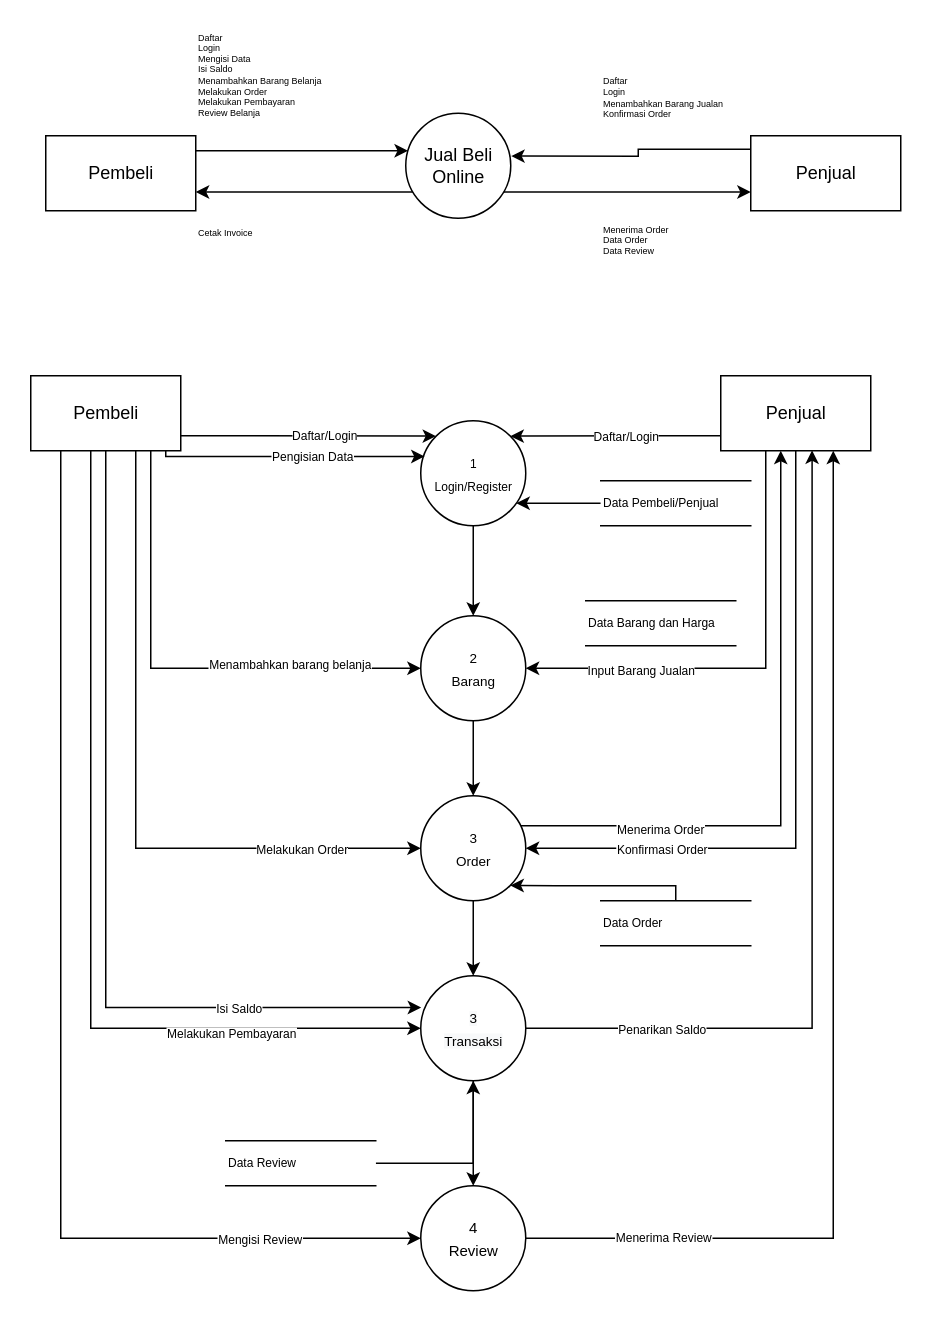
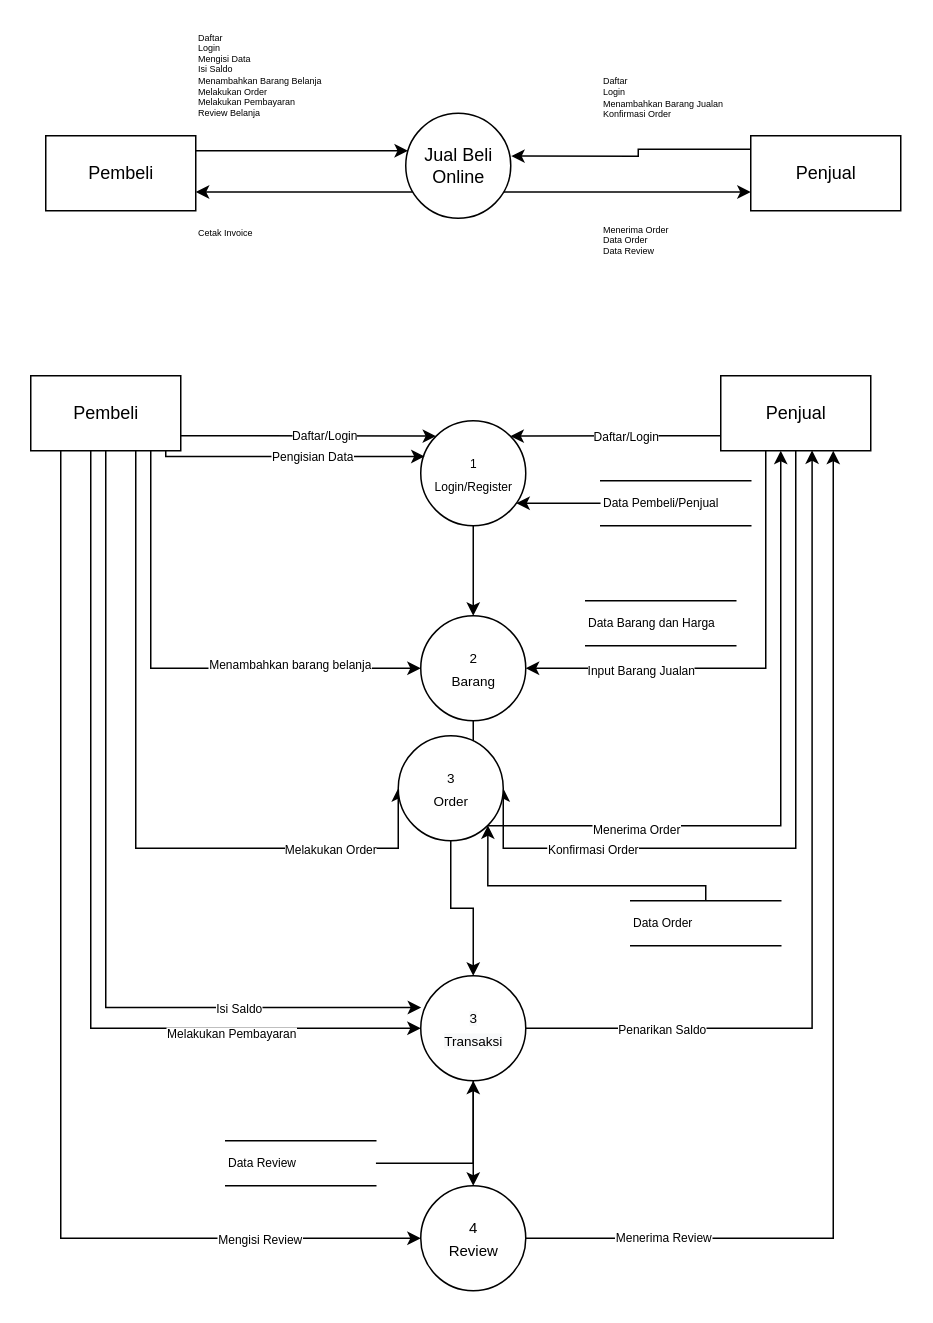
- <mxCell id="49" value="&lt;font style=&quot;font-size: 9px&quot;&gt;3&lt;br&gt;Order&lt;/font&gt;" style="shape=ellipse;html=1;dashed=0;whitespace=wrap;aspect=fixed;perimeter=ellipsePerimeter;" vertex="1" parent="1"><mxGeometry x="280" y="530" width="70" height="70" as="geometry" /></mxCell>
+ <mxCell id="49" value="&lt;font style=&quot;font-size: 9px&quot;&gt;3&lt;br&gt;Order&lt;/font&gt;" style="shape=ellipse;html=1;dashed=0;whitespace=wrap;aspect=fixed;perimeter=ellipsePerimeter;" vertex="1" parent="1"><mxGeometry x="265" y="490" width="70" height="70" as="geometry" /></mxCell>
- <mxCell id="54" value="Data Order" style="html=1;dashed=0;whitespace=wrap;shape=partialRectangle;right=0;left=0;fontSize=8;align=left;" vertex="1" parent="1"><mxGeometry x="400" y="600" width="100" height="30" as="geometry" /></mxCell>
+ <mxCell id="54" value="Data Order" style="html=1;dashed=0;whitespace=wrap;shape=partialRectangle;right=0;left=0;fontSize=8;align=left;" vertex="1" parent="1"><mxGeometry x="420" y="600" width="100" height="30" as="geometry" /></mxCell>
